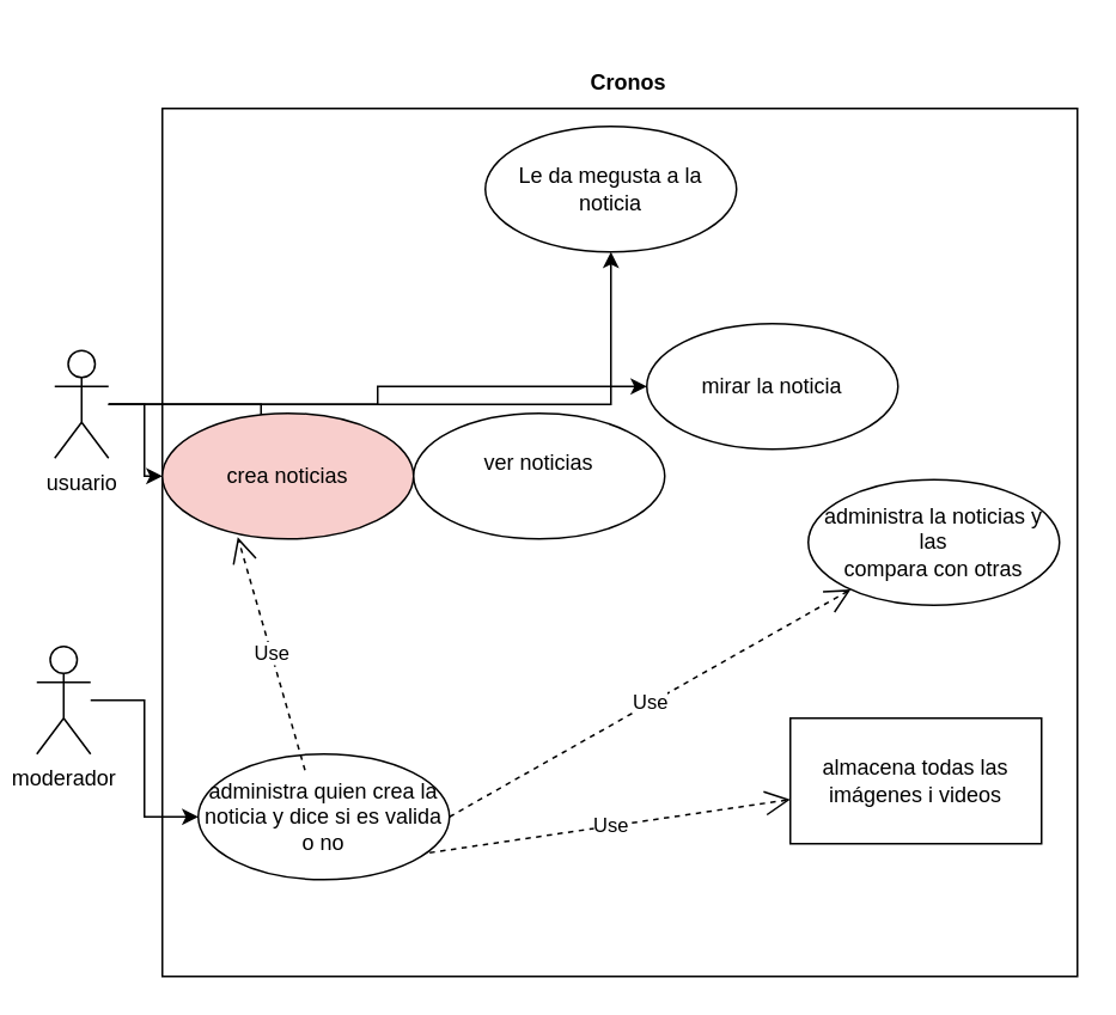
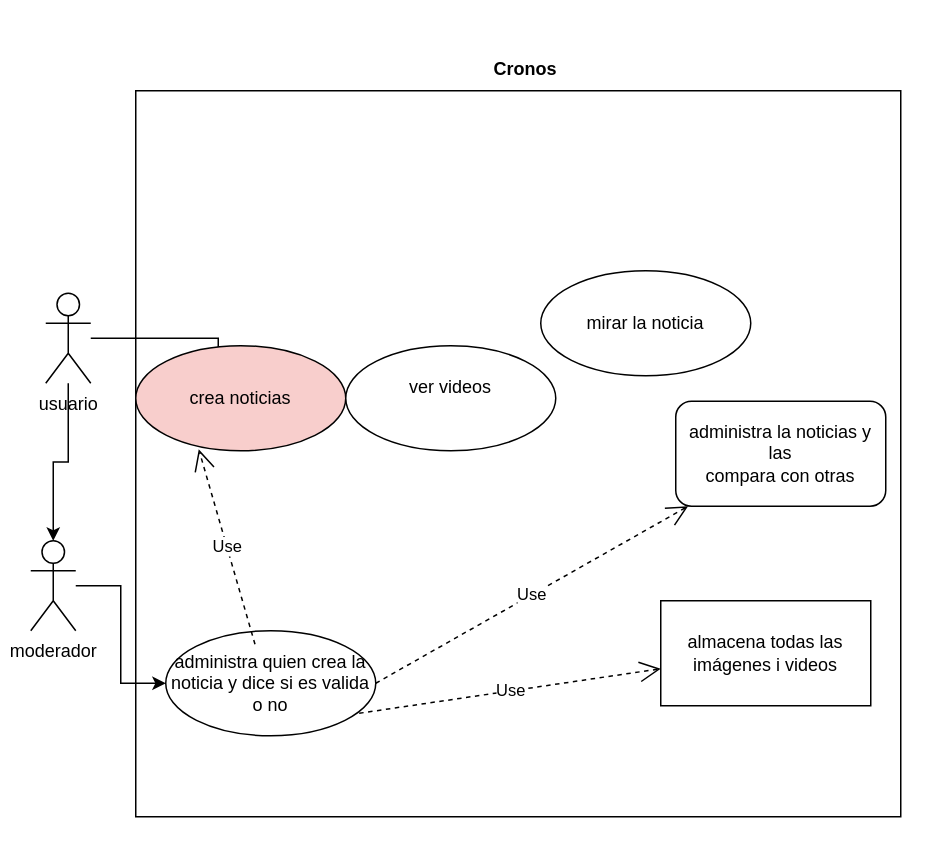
- <mxCell id="16" value="Le da megusta a la noticia" style="ellipse;whiteSpace=wrap;html=1;" parent="1" vertex="1"><mxGeometry x="270" y="70" width="140" height="70" as="geometry" /></mxCell>
- <mxCell id="7" style="edgeStyle=orthogonalEdgeStyle;rounded=0;orthogonalLoop=1;jettySize=auto;html=1;" parent="1" source="8" target="18" edge="1"><mxGeometry relative="1" as="geometry" /></mxCell>
- <mxCell id="5" style="edgeStyle=orthogonalEdgeStyle;rounded=0;orthogonalLoop=1;jettySize=auto;html=1;" parent="1" source="8" target="16" edge="1"><mxGeometry relative="1" as="geometry" /></mxCell>
- <mxCell id="4" style="edgeStyle=orthogonalEdgeStyle;rounded=0;orthogonalLoop=1;jettySize=auto;html=1;" parent="1" source="8" target="11" edge="1"><mxGeometry relative="1" as="geometry" /></mxCell>
+ <mxCell id="4" style="edgeStyle=orthogonalEdgeStyle;rounded=0;orthogonalLoop=1;jettySize=auto;html=1;" parent="1" source="8" target="10" edge="1"><mxGeometry relative="1" as="geometry" /></mxCell>
- <mxCell id="17" value="&lt;div&gt;ver noticias&lt;/div&gt;&lt;div&gt;&lt;br&gt;&lt;/div&gt;" style="ellipse;whiteSpace=wrap;html=1;" parent="1" vertex="1"><mxGeometry x="230" y="230" width="140" height="70" as="geometry" /></mxCell>
+ <mxCell id="17" value="&lt;div&gt;ver videos&lt;/div&gt;&lt;div&gt;&lt;br&gt;&lt;/div&gt;" style="ellipse;whiteSpace=wrap;html=1;" parent="1" vertex="1"><mxGeometry x="230" y="230" width="140" height="70" as="geometry" /></mxCell>
- <mxCell id="13" value="&lt;div&gt;administra la noticias y las &lt;br&gt;&lt;/div&gt;&lt;div&gt;compara con otras&lt;br&gt;&lt;/div&gt;" style="ellipse;whiteSpace=wrap;html=1;" parent="1" vertex="1"><mxGeometry x="450" y="267" width="140" height="70" as="geometry" /></mxCell>
+ <mxCell id="13" value="&lt;div&gt;administra la noticias y las &lt;br&gt;&lt;/div&gt;&lt;div&gt;compara con otras&lt;br&gt;&lt;/div&gt;" style="whiteSpace=wrap;html=1;rounded=1;" parent="1" vertex="1"><mxGeometry x="450" y="267" width="140" height="70" as="geometry" /></mxCell>
